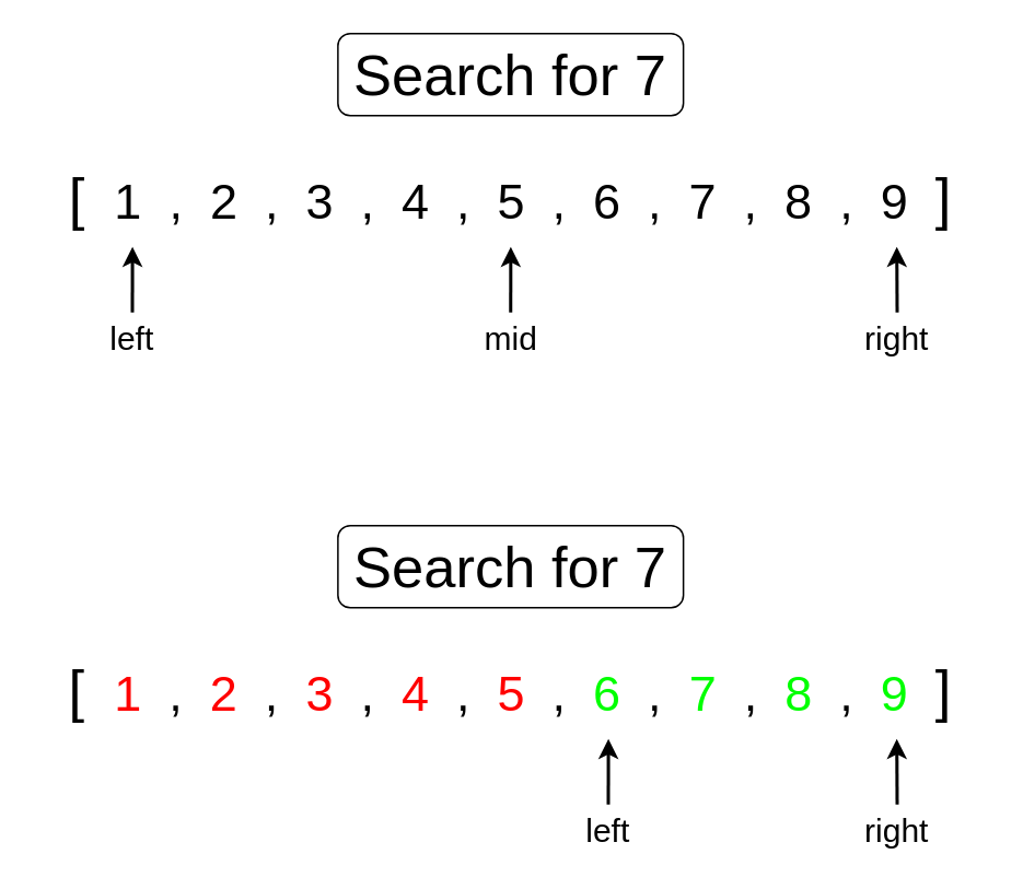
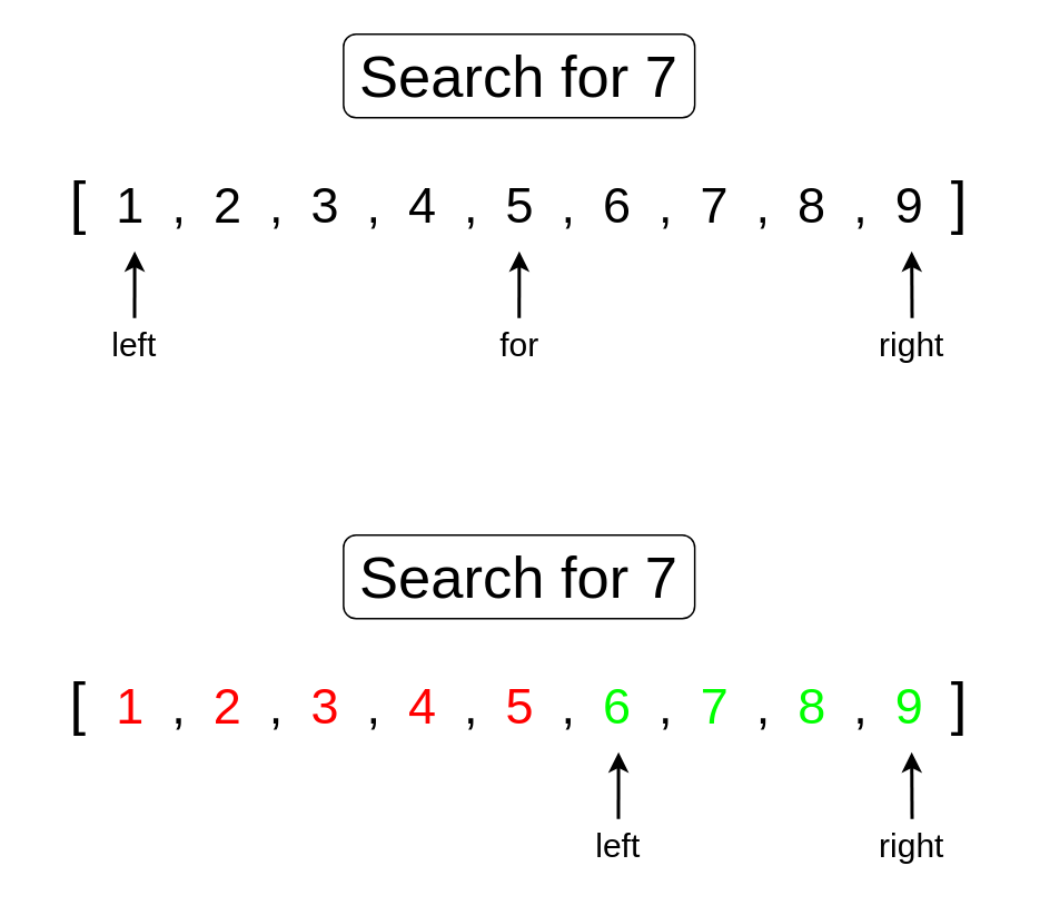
- <mxCell id="8" value="&lt;font style=&quot;font-size: 20px&quot;&gt;mid&lt;/font&gt;" style="text;html=1;strokeColor=none;fillColor=none;align=center;verticalAlign=middle;whiteSpace=wrap;rounded=0;" vertex="1" parent="1"><mxGeometry x="285.5" y="190" width="50" height="30" as="geometry" /></mxCell>
+ <mxCell id="8" value="&lt;font style=&quot;font-size: 20px&quot;&gt;for&lt;/font&gt;" style="text;html=1;strokeColor=none;fillColor=none;align=center;verticalAlign=middle;whiteSpace=wrap;rounded=0;" vertex="1" parent="1"><mxGeometry x="285.5" y="190" width="50" height="30" as="geometry" /></mxCell>
